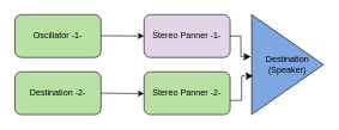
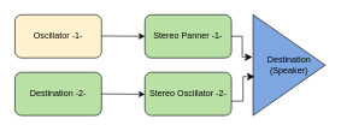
- <mxCell id="2" value="Oscillator -1-" style="rounded=1;whiteSpace=wrap;html=1;fillColor=#B9E0A5;" vertex="1" parent="1"><mxGeometry x="20" y="20" width="120" height="60" as="geometry" /></mxCell>
+ <mxCell id="2" value="Oscillator -1-" style="rounded=1;whiteSpace=wrap;html=1;fillColor=#fff2cc;" vertex="1" parent="1"><mxGeometry x="20" y="20" width="120" height="60" as="geometry" /></mxCell>
- <mxCell id="4" value="Stereo Panner -1-" style="rounded=1;whiteSpace=wrap;html=1;fillColor=#e1d5e7;" vertex="1" parent="1"><mxGeometry x="200" y="20" width="120" height="60" as="geometry" /></mxCell>
+ <mxCell id="4" value="Stereo Panner -1-" style="rounded=1;whiteSpace=wrap;html=1;fillColor=#B9E0A5;" vertex="1" parent="1"><mxGeometry x="200" y="20" width="120" height="60" as="geometry" /></mxCell>
- <mxCell id="6" value="Stereo Panner -2-" style="rounded=1;whiteSpace=wrap;html=1;fillColor=#B9E0A5;" vertex="1" parent="1"><mxGeometry x="200" y="100" width="120" height="60" as="geometry" /></mxCell>
+ <mxCell id="6" value="Stereo Oscillator -2-" style="rounded=1;whiteSpace=wrap;html=1;fillColor=#B9E0A5;" vertex="1" parent="1"><mxGeometry x="200" y="100" width="120" height="60" as="geometry" /></mxCell>
